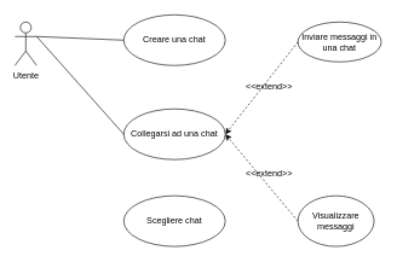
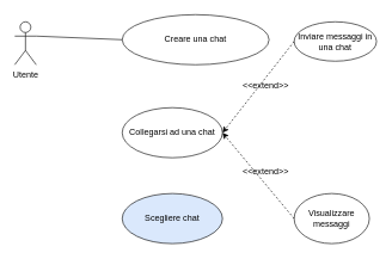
- <mxCell id="6" value="Creare una chat" style="ellipse;whiteSpace=wrap;html=1;" vertex="1" parent="1"><mxGeometry x="170" y="20" width="140" height="70" as="geometry" /></mxCell>
+ <mxCell id="6" value="Creare una chat" style="ellipse;whiteSpace=wrap;html=1;" vertex="1" parent="1"><mxGeometry x="170" y="20" width="205" height="70" as="geometry" /></mxCell>
- <mxCell id="13" value="" style="endArrow=none;html=1;exitX=1;exitY=0.333;exitDx=0;exitDy=0;exitPerimeter=0;entryX=0;entryY=0.5;entryDx=0;entryDy=0;" edge="1" parent="1" source="2" target="7"><mxGeometry width="50" height="50" relative="1" as="geometry"><mxPoint x="320" y="120" as="sourcePoint" /><mxPoint x="370" y="70" as="targetPoint" /></mxGeometry></mxCell>
- <mxCell id="4" value="Scegliere chat" style="ellipse;whiteSpace=wrap;html=1;" vertex="1" parent="1"><mxGeometry x="170" y="270" width="140" height="70" as="geometry" /></mxCell>
+ <mxCell id="4" value="Scegliere chat" style="ellipse;whiteSpace=wrap;html=1;fillColor=#dae8fc;" vertex="1" parent="1"><mxGeometry x="170" y="270" width="140" height="70" as="geometry" /></mxCell>
